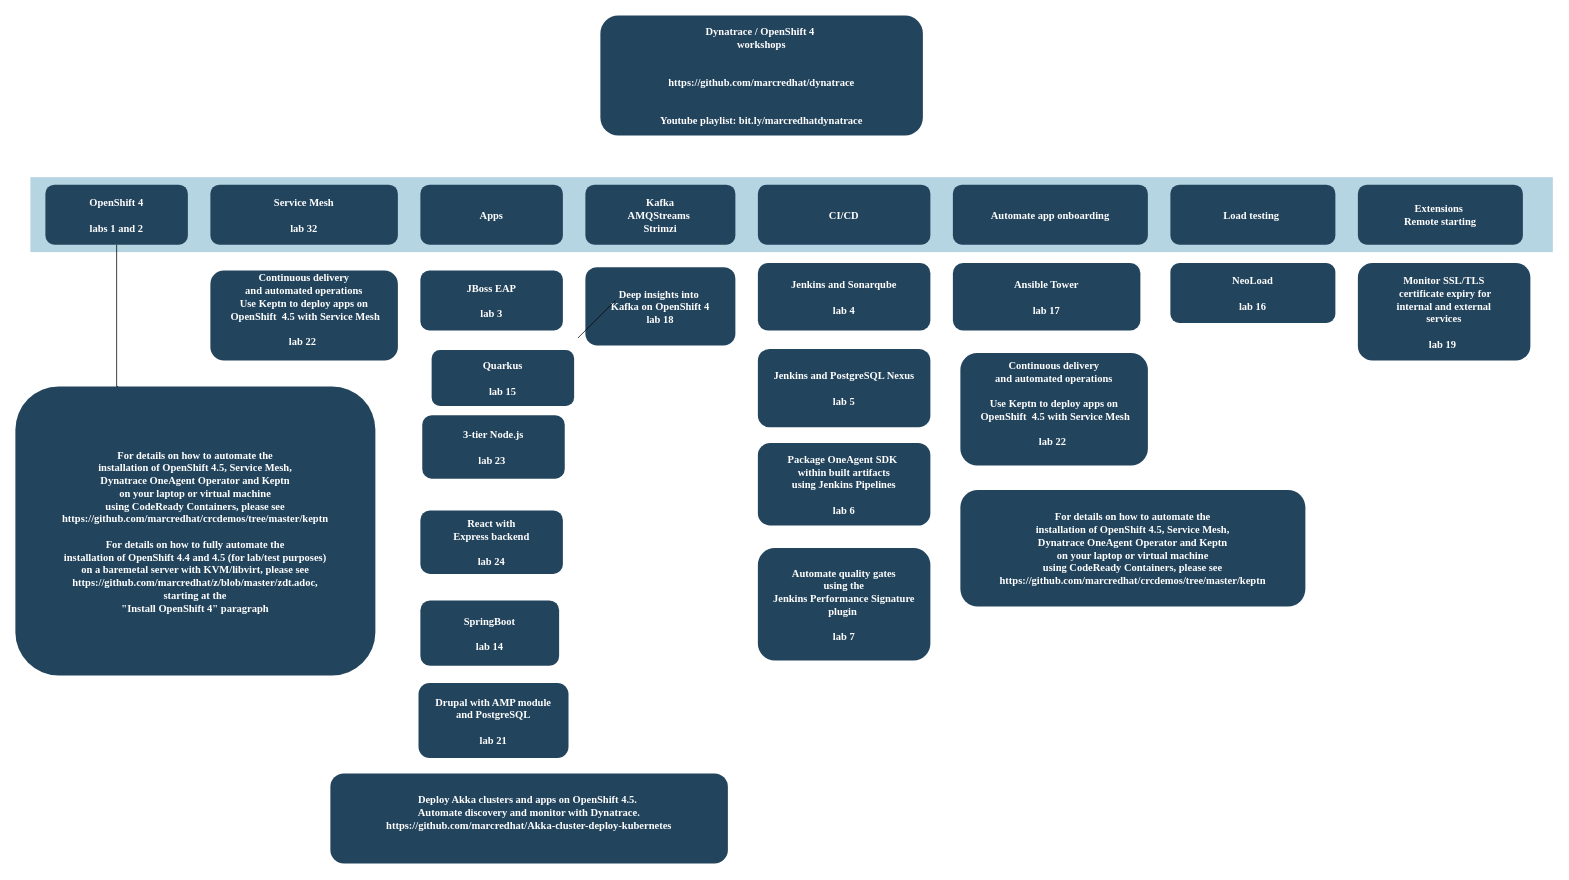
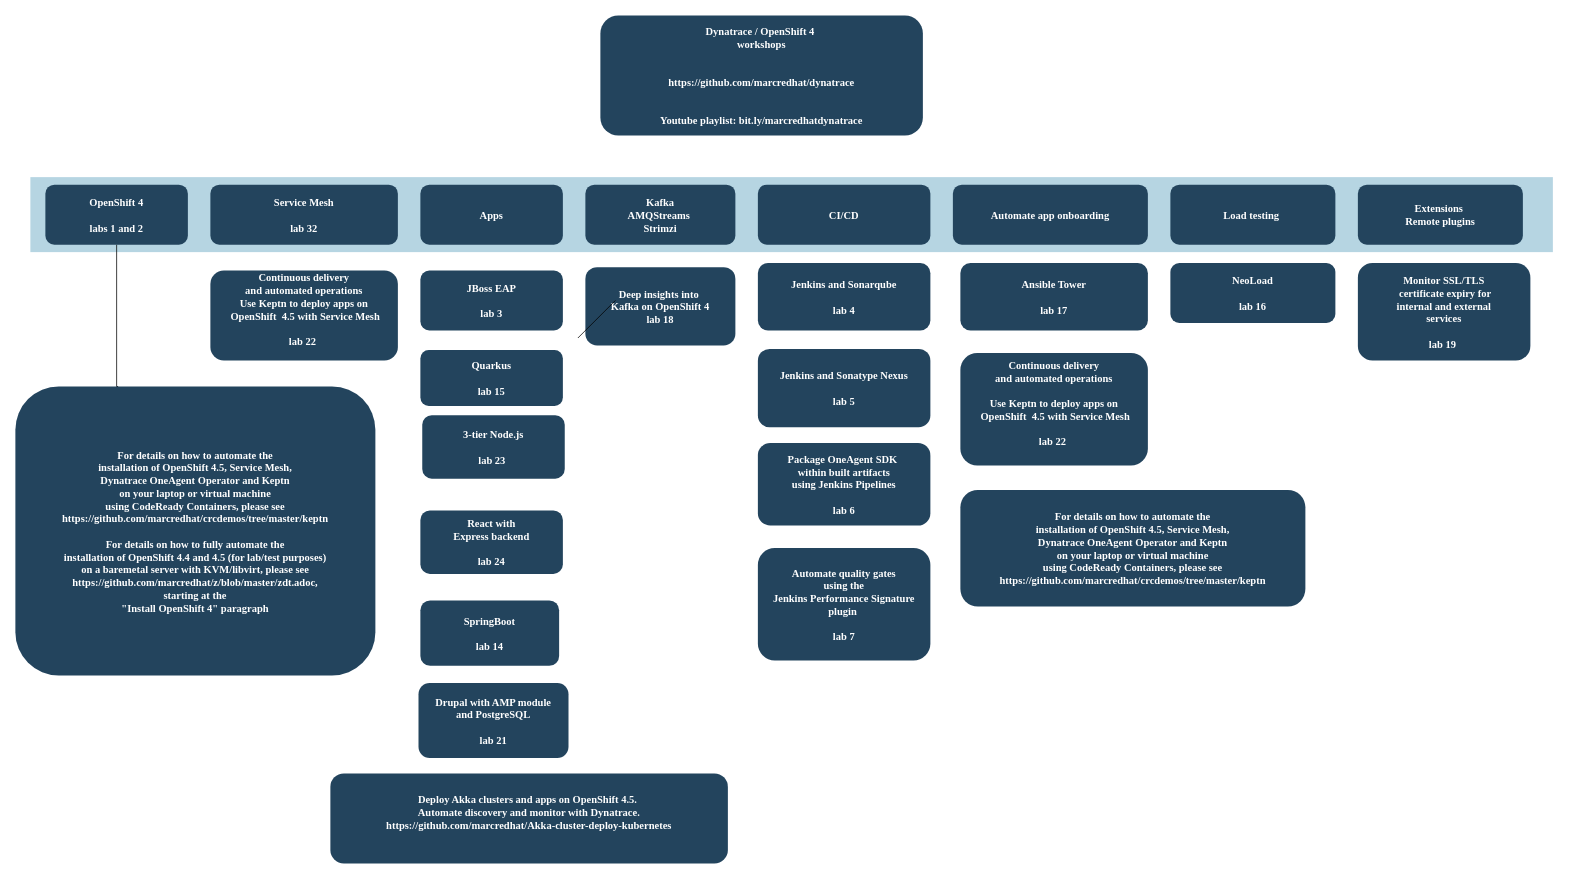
- <mxCell id="23" value="Extensions &#10;Remote starting" style="rounded=1;fillColor=#23445D;gradientColor=none;strokeColor=none;fontColor=#FFFFFF;fontStyle=1;fontFamily=Tahoma;fontSize=14" parent="1" vertex="1"><mxGeometry x="1810" y="245.5" width="220" height="80" as="geometry" /></mxCell>
+ <mxCell id="23" value="Extensions &#10;Remote plugins" style="rounded=1;fillColor=#23445D;gradientColor=none;strokeColor=none;fontColor=#FFFFFF;fontStyle=1;fontFamily=Tahoma;fontSize=14" parent="1" vertex="1"><mxGeometry x="1810" y="245.5" width="220" height="80" as="geometry" /></mxCell>
- <mxCell id="19" value="Ansible Tower&#10;&#10;lab 17" style="rounded=1;fillColor=#23445D;gradientColor=none;strokeColor=none;fontColor=#FFFFFF;fontStyle=1;fontFamily=Tahoma;fontSize=14" parent="1" vertex="1"><mxGeometry x="1270" y="350" width="250" height="90" as="geometry" /></mxCell>
+ <mxCell id="19" value="Ansible Tower&#10;&#10;lab 17" style="rounded=1;fillColor=#23445D;gradientColor=none;strokeColor=none;fontColor=#FFFFFF;fontStyle=1;fontFamily=Tahoma;fontSize=14" parent="1" vertex="1"><mxGeometry x="1280" y="350" width="250" height="90" as="geometry" /></mxCell>
- <mxCell id="26" value="Jenkins and PostgreSQL Nexus&#10;&#10;lab 5" style="rounded=1;fillColor=#23445D;gradientColor=none;strokeColor=none;fontColor=#FFFFFF;fontStyle=1;fontFamily=Tahoma;fontSize=14" parent="1" vertex="1"><mxGeometry x="1010" y="464.5" width="230" height="104.5" as="geometry" /></mxCell>
+ <mxCell id="26" value="Jenkins and Sonatype Nexus&#10;&#10;lab 5" style="rounded=1;fillColor=#23445D;gradientColor=none;strokeColor=none;fontColor=#FFFFFF;fontStyle=1;fontFamily=Tahoma;fontSize=14" parent="1" vertex="1"><mxGeometry x="1010" y="464.5" width="230" height="104.5" as="geometry" /></mxCell>
- <mxCell id="11" value="Quarkus&#10;&#10;lab 15" style="rounded=1;fillColor=#23445D;gradientColor=none;strokeColor=none;fontColor=#FFFFFF;fontStyle=1;fontFamily=Tahoma;fontSize=14" parent="1" vertex="1"><mxGeometry x="575" y="466" width="190" height="74.5" as="geometry" /></mxCell>
+ <mxCell id="11" value="Quarkus&#10;&#10;lab 15" style="rounded=1;fillColor=#23445D;gradientColor=none;strokeColor=none;fontColor=#FFFFFF;fontStyle=1;fontFamily=Tahoma;fontSize=14" parent="1" vertex="1"><mxGeometry x="560" y="466" width="190" height="74.5" as="geometry" /></mxCell>
